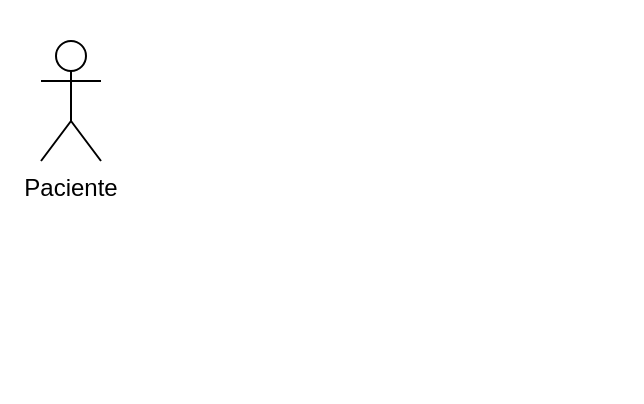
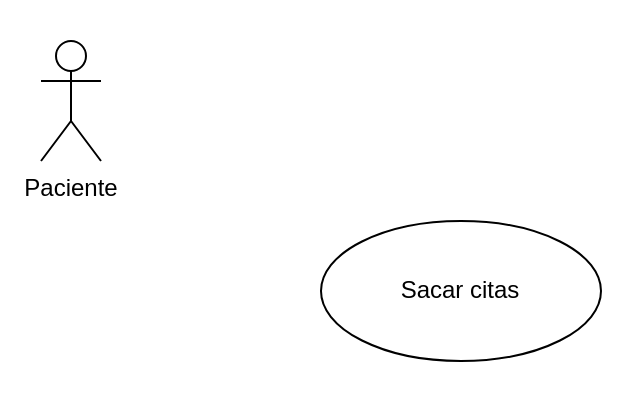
+ <mxCell id="3" value="Sacar citas" style="ellipse;whiteSpace=wrap;html=1;" vertex="1" parent="1"><mxGeometry x="160" y="110" width="140" height="70" as="geometry" /></mxCell>
